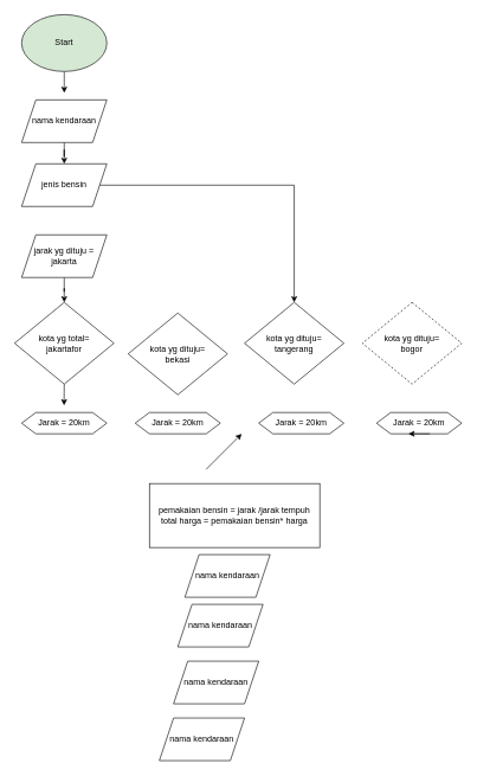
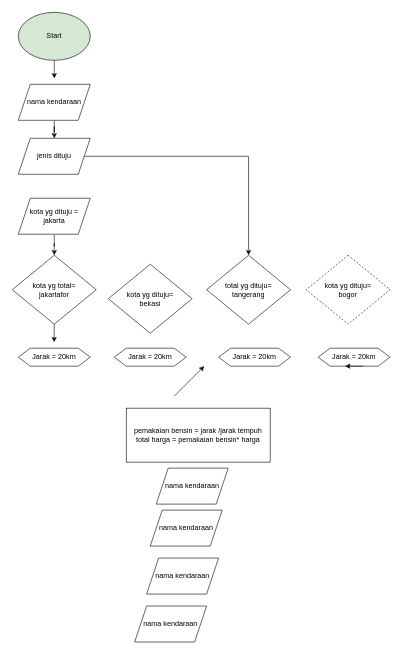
- <mxCell id="7" value="jenis bensin" style="shape=parallelogram;perimeter=parallelogramPerimeter;whiteSpace=wrap;html=1;fixedSize=1;" vertex="1" parent="1"><mxGeometry x="30" y="230" width="120" height="60" as="geometry" /></mxCell>
+ <mxCell id="7" value="jenis dituju" style="shape=parallelogram;perimeter=parallelogramPerimeter;whiteSpace=wrap;html=1;fixedSize=1;" vertex="1" parent="1"><mxGeometry x="30" y="230" width="120" height="60" as="geometry" /></mxCell>
- <mxCell id="9" value="jarak yg dituju =&lt;br&gt;jakarta" style="shape=parallelogram;perimeter=parallelogramPerimeter;whiteSpace=wrap;html=1;fixedSize=1;" vertex="1" parent="1"><mxGeometry x="30" y="330" width="120" height="60" as="geometry" /></mxCell>
+ <mxCell id="9" value="kota yg dituju =&lt;br&gt;jakarta" style="shape=parallelogram;perimeter=parallelogramPerimeter;whiteSpace=wrap;html=1;fixedSize=1;" vertex="1" parent="1"><mxGeometry x="30" y="330" width="120" height="60" as="geometry" /></mxCell>
- <mxCell id="13" value="kota yg dituju=&lt;br&gt;tangerang" style="rhombus;whiteSpace=wrap;html=1;" vertex="1" parent="1"><mxGeometry x="344" y="425" width="140" height="115" as="geometry" /></mxCell>
+ <mxCell id="13" value="total yg dituju=&lt;br&gt;tangerang" style="rhombus;whiteSpace=wrap;html=1;" vertex="1" parent="1"><mxGeometry x="344" y="425" width="140" height="115" as="geometry" /></mxCell>
